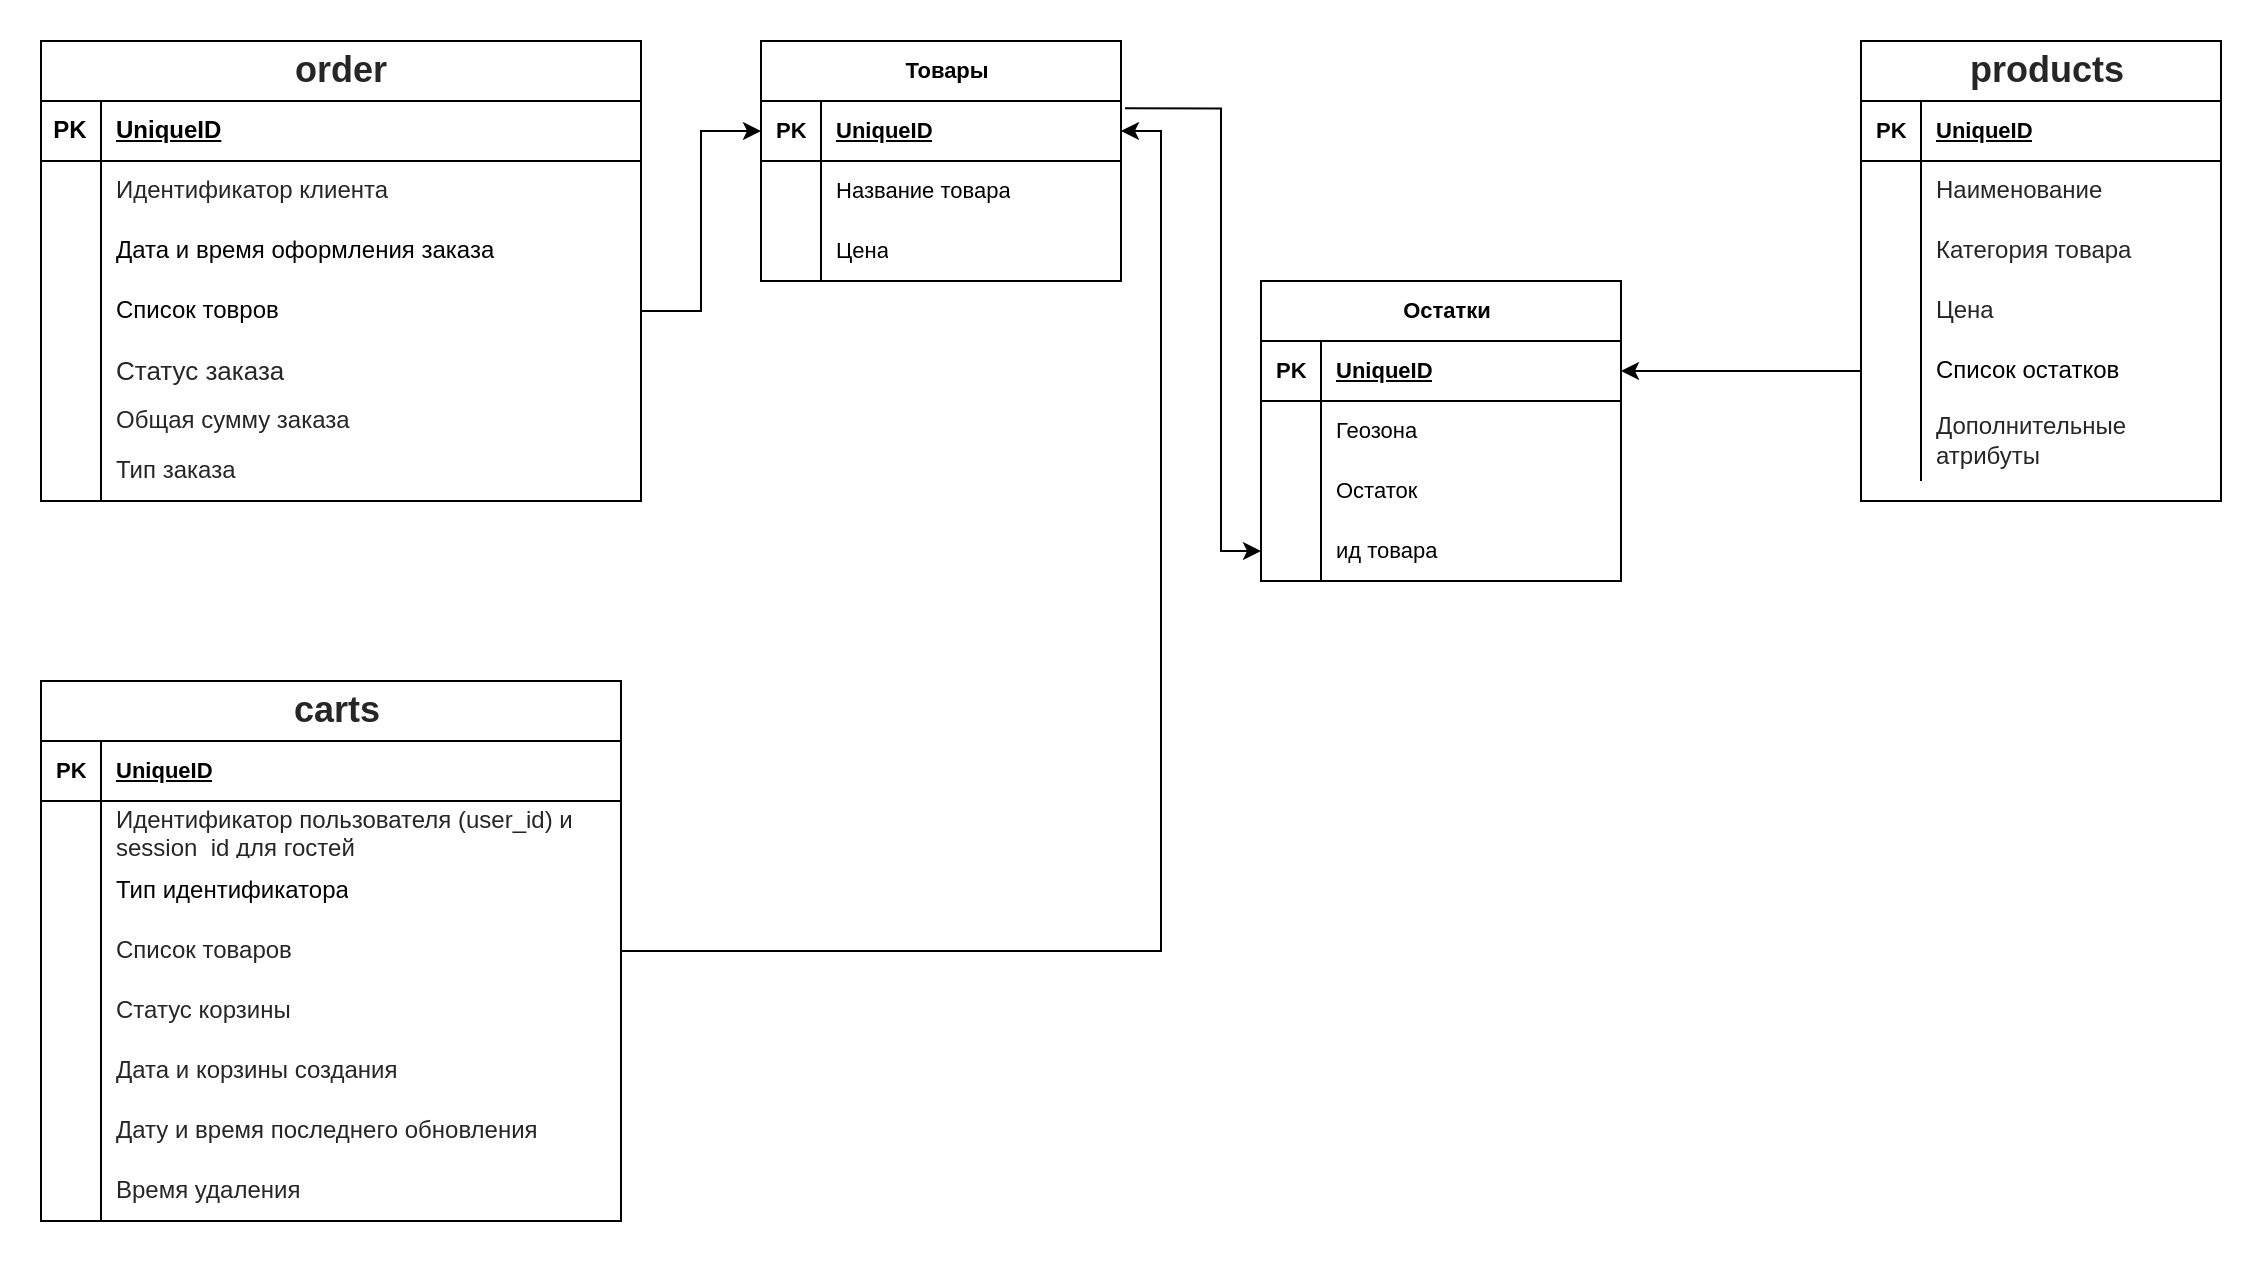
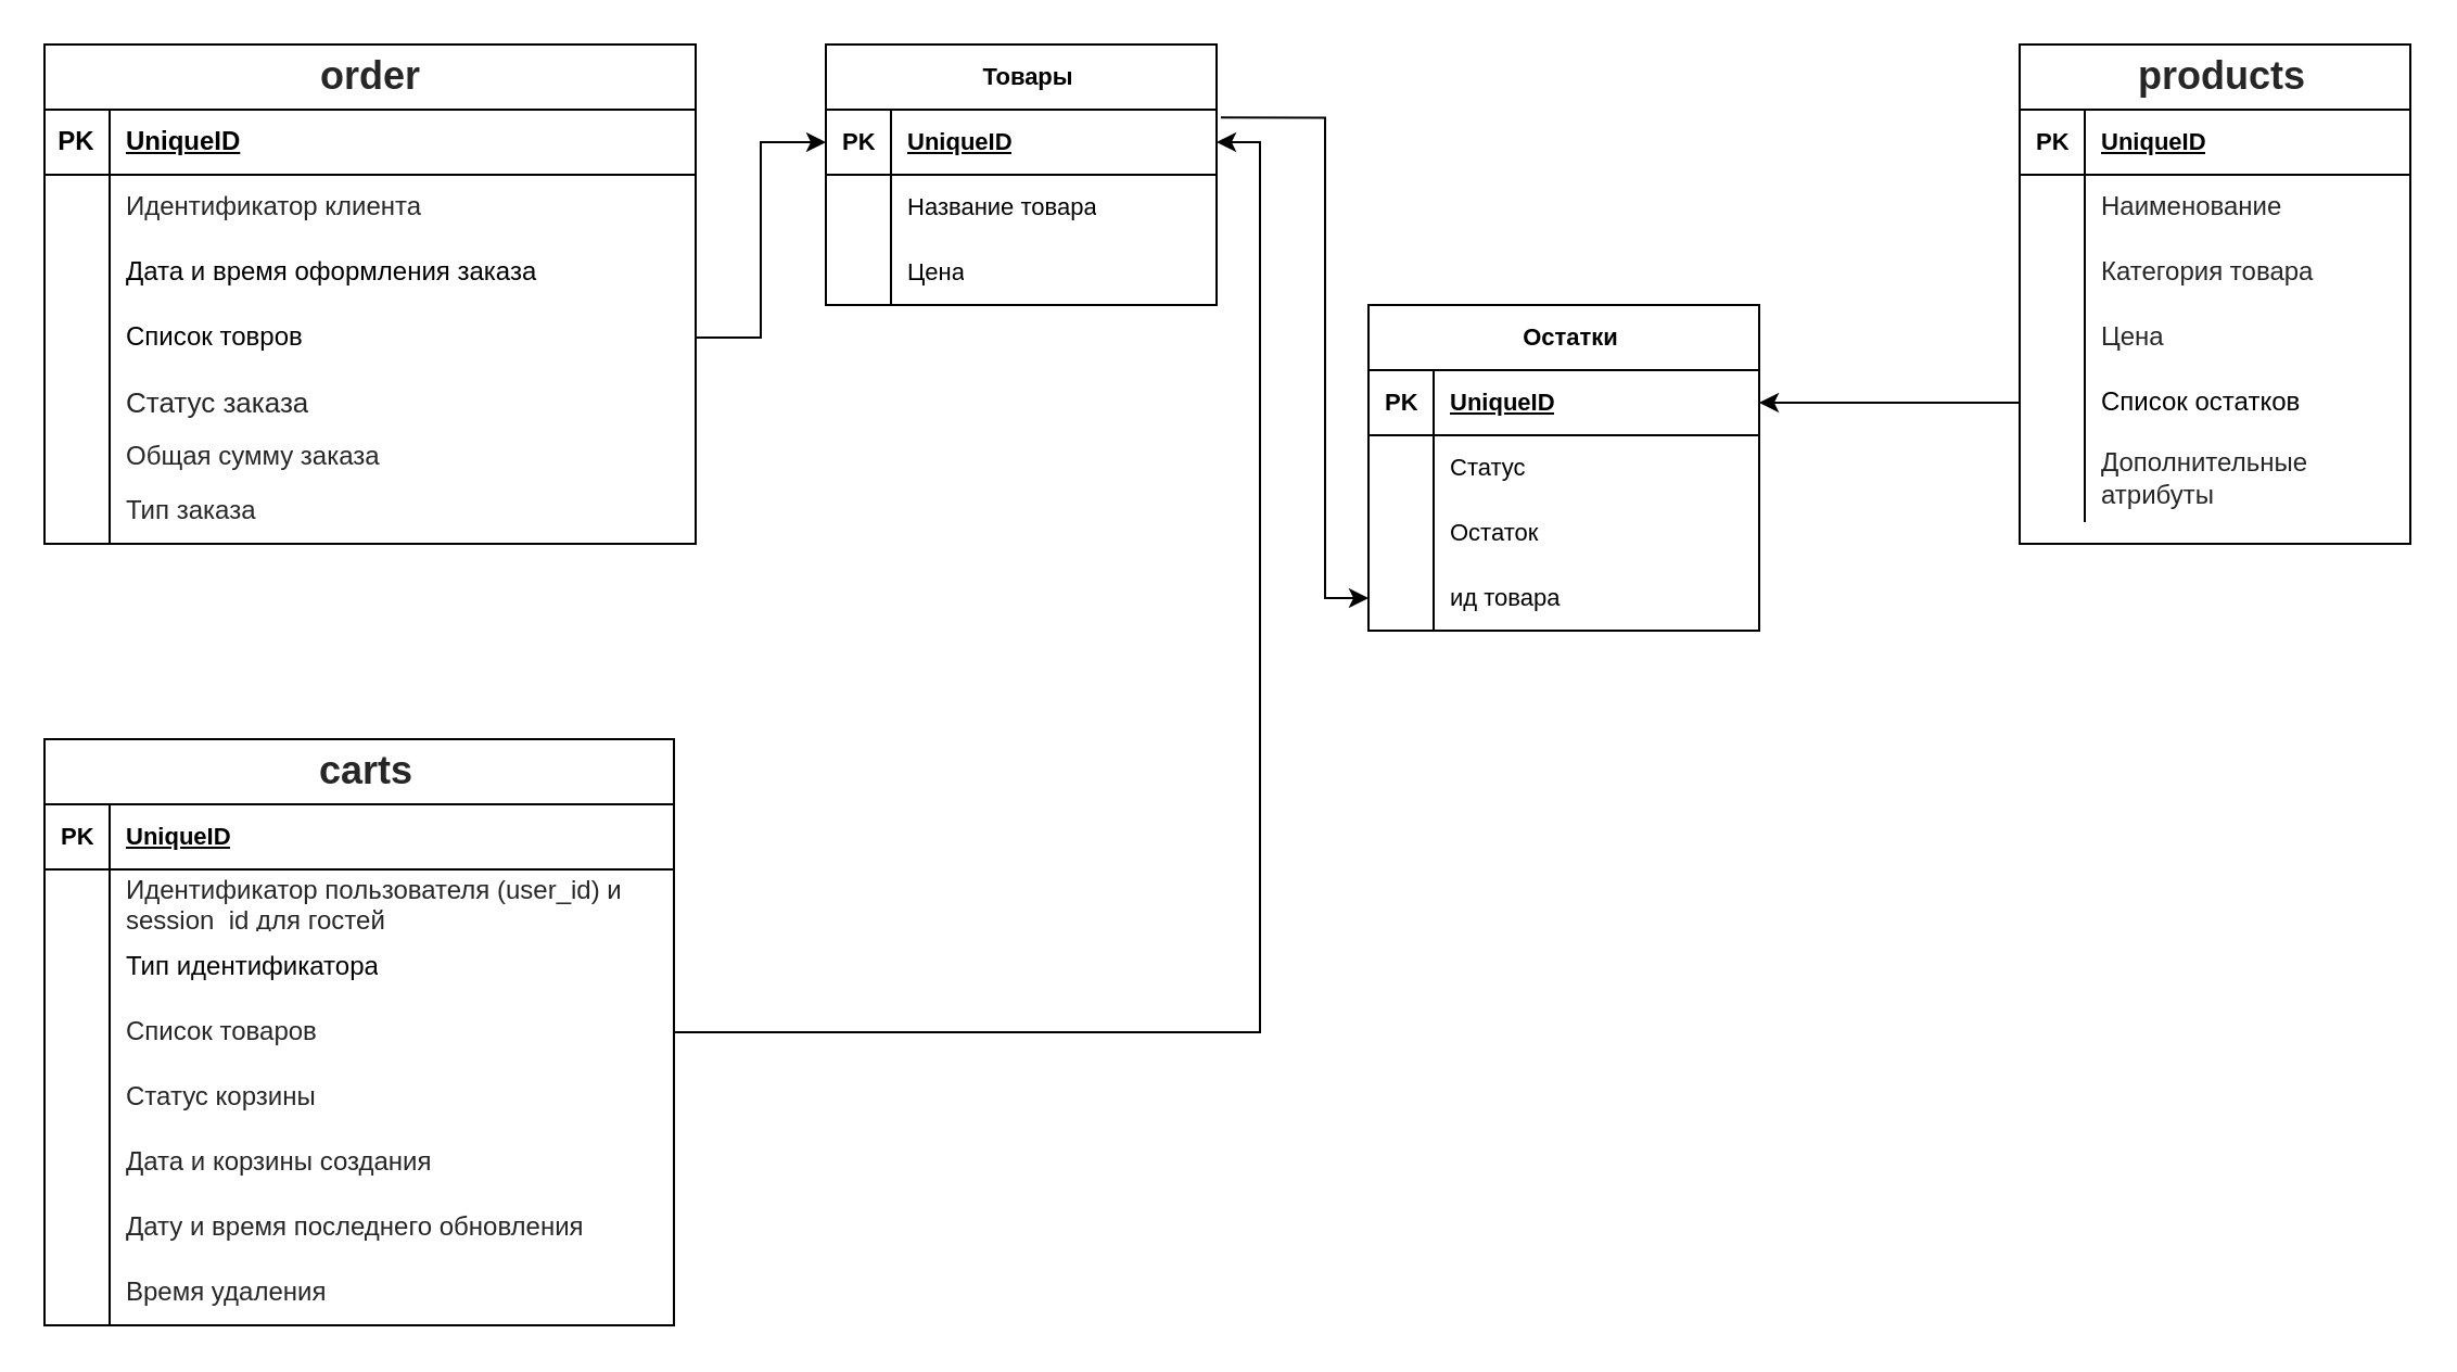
- <mxCell id="61" value="Геозона" style="shape=partialRectangle;connectable=0;fillColor=none;top=0;left=0;bottom=0;right=0;align=left;spacingLeft=6;overflow=hidden;whiteSpace=wrap;html=1;strokeColor=default;verticalAlign=middle;fontFamily=Helvetica;fontSize=11;fontColor=default;fontStyle=0;" vertex="1" parent="59"><mxGeometry x="30" width="150" height="30" as="geometry"><mxRectangle width="150" height="30" as="alternateBounds" /></mxGeometry></mxCell>
+ <mxCell id="61" value="Статус" style="shape=partialRectangle;connectable=0;fillColor=none;top=0;left=0;bottom=0;right=0;align=left;spacingLeft=6;overflow=hidden;whiteSpace=wrap;html=1;strokeColor=default;verticalAlign=middle;fontFamily=Helvetica;fontSize=11;fontColor=default;fontStyle=0;" vertex="1" parent="59"><mxGeometry x="30" width="150" height="30" as="geometry"><mxRectangle width="150" height="30" as="alternateBounds" /></mxGeometry></mxCell>
